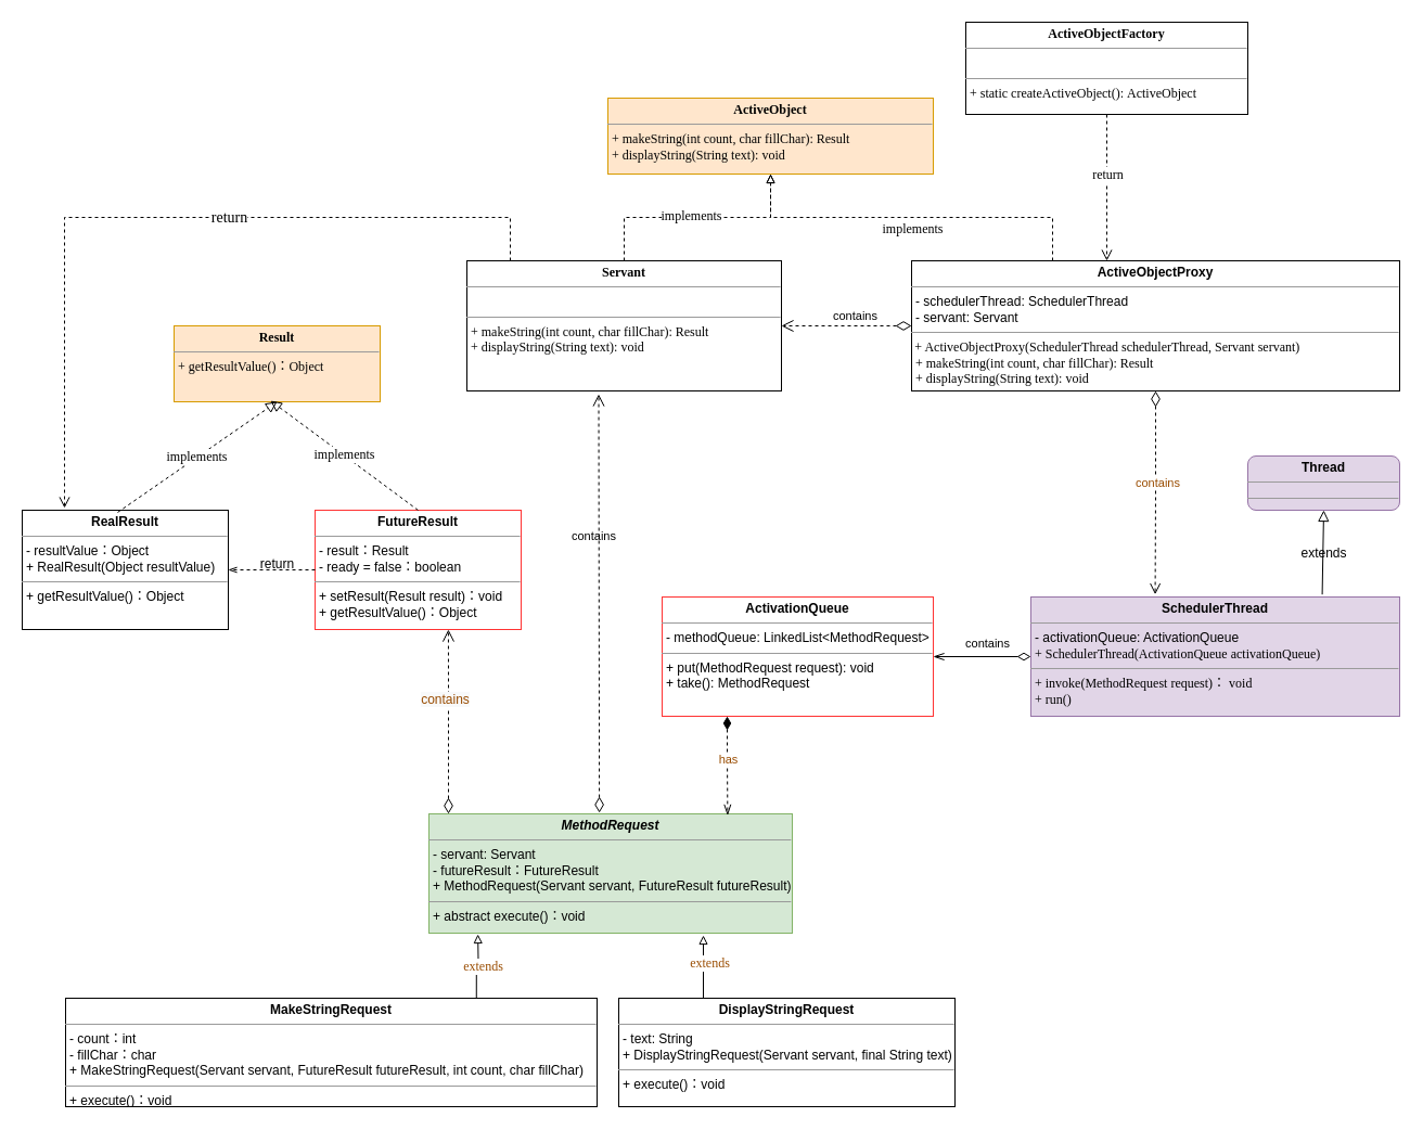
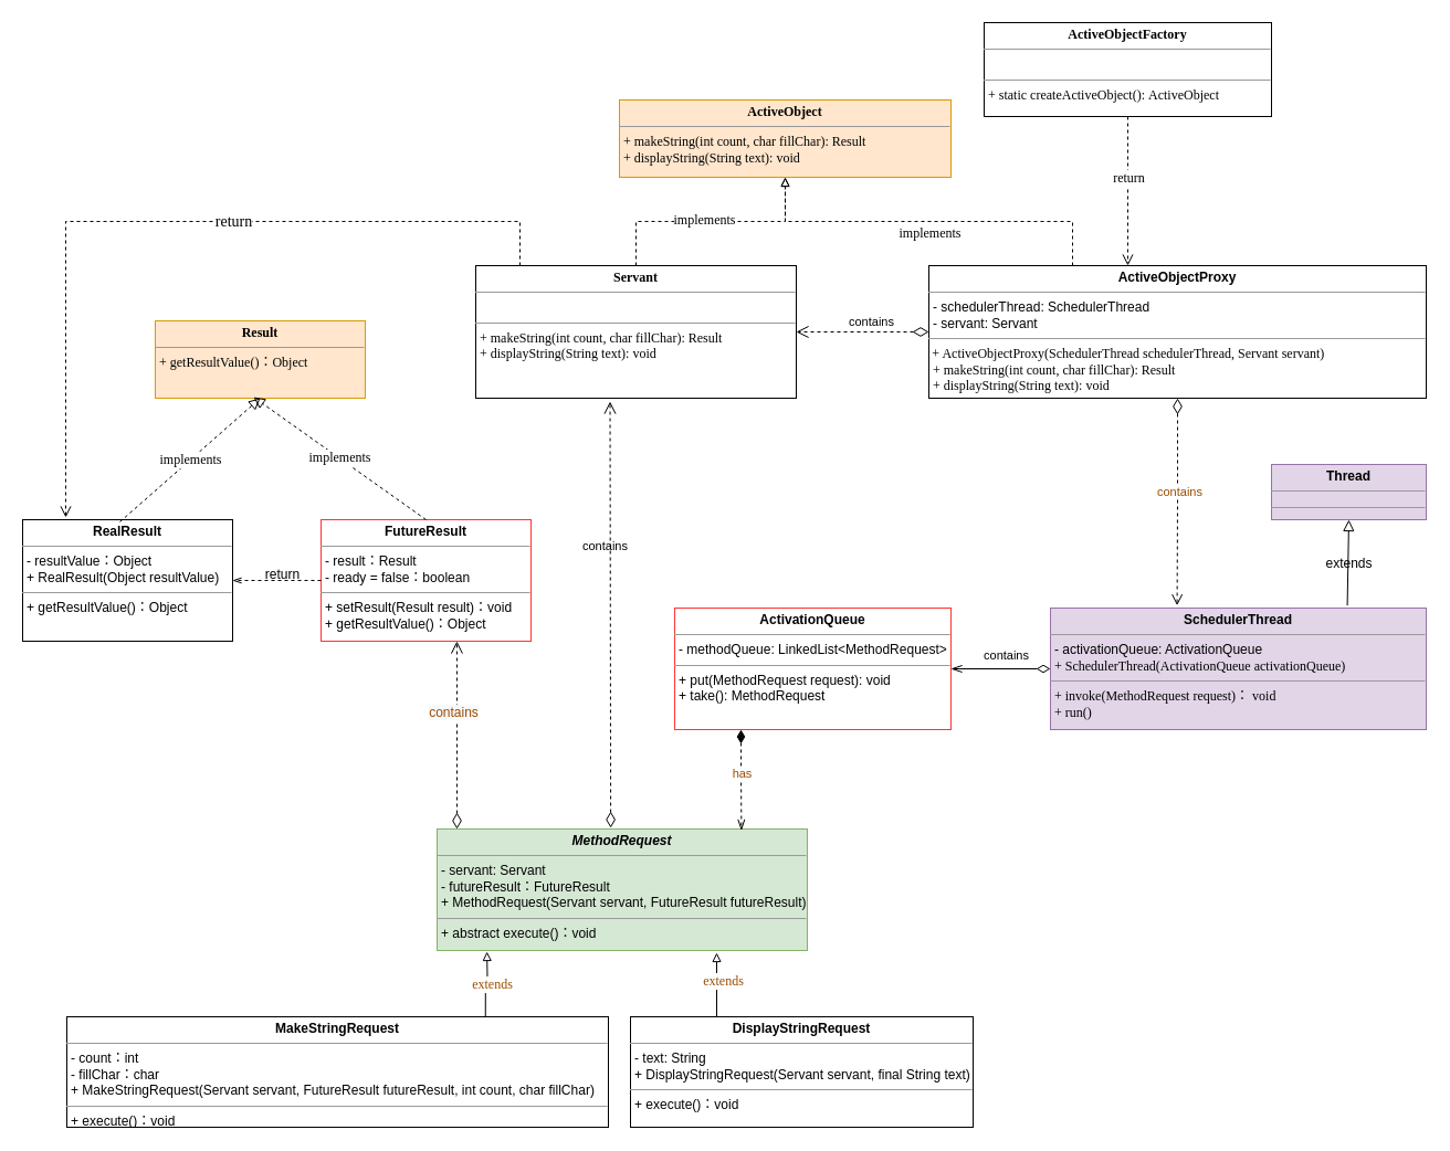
- <mxCell id="27" value="&lt;p style=&quot;margin: 0px ; margin-top: 4px ; text-align: center&quot;&gt;&lt;b&gt;Result&lt;/b&gt;&lt;br&gt;&lt;/p&gt;&lt;hr size=&quot;1&quot;&gt;&lt;p style=&quot;margin: 0px ; margin-left: 4px&quot;&gt;+&amp;nbsp;getResultValue()：Object&lt;/p&gt;" style="verticalAlign=top;align=left;overflow=fill;fontSize=12;fontFamily=Verdana;html=1;fillColor=#ffe6cc;strokeColor=#d79b00;" parent="1" vertex="1"><mxGeometry x="160" y="300" width="190" height="70" as="geometry" /></mxCell>
+ <mxCell id="27" value="&lt;p style=&quot;margin: 0px ; margin-top: 4px ; text-align: center&quot;&gt;&lt;b&gt;Result&lt;/b&gt;&lt;br&gt;&lt;/p&gt;&lt;hr size=&quot;1&quot;&gt;&lt;p style=&quot;margin: 0px ; margin-left: 4px&quot;&gt;+&amp;nbsp;getResultValue()：Object&lt;/p&gt;" style="verticalAlign=top;align=left;overflow=fill;fontSize=12;fontFamily=Verdana;html=1;fillColor=#ffe6cc;strokeColor=#d79b00;" parent="1" vertex="1"><mxGeometry x="140" y="290" width="190" height="70" as="geometry" /></mxCell>
- <mxCell id="14" value="&lt;p style=&quot;margin: 0px ; margin-top: 4px ; text-align: center&quot;&gt;&lt;b&gt;Thread&lt;/b&gt;&lt;/p&gt;&lt;hr size=&quot;1&quot;&gt;&lt;div style=&quot;height: 2px&quot;&gt;&lt;/div&gt;&lt;div style=&quot;height: 2px&quot;&gt;&lt;hr size=&quot;1&quot;&gt;&lt;br&gt;&lt;/div&gt;" style="verticalAlign=top;align=left;overflow=fill;fontSize=12;fontFamily=Helvetica;html=1;fillColor=#e1d5e7;strokeColor=#9673a6;rounded=1;" parent="1" vertex="1"><mxGeometry x="1150" y="420" width="140" height="50" as="geometry" /></mxCell>
+ <mxCell id="14" value="&lt;p style=&quot;margin: 0px ; margin-top: 4px ; text-align: center&quot;&gt;&lt;b&gt;Thread&lt;/b&gt;&lt;/p&gt;&lt;hr size=&quot;1&quot;&gt;&lt;div style=&quot;height: 2px&quot;&gt;&lt;/div&gt;&lt;div style=&quot;height: 2px&quot;&gt;&lt;hr size=&quot;1&quot;&gt;&lt;br&gt;&lt;/div&gt;" style="verticalAlign=top;align=left;overflow=fill;fontSize=12;fontFamily=Helvetica;html=1;fillColor=#e1d5e7;strokeColor=#9673a6;" parent="1" vertex="1"><mxGeometry x="1150" y="420" width="140" height="50" as="geometry" /></mxCell>
